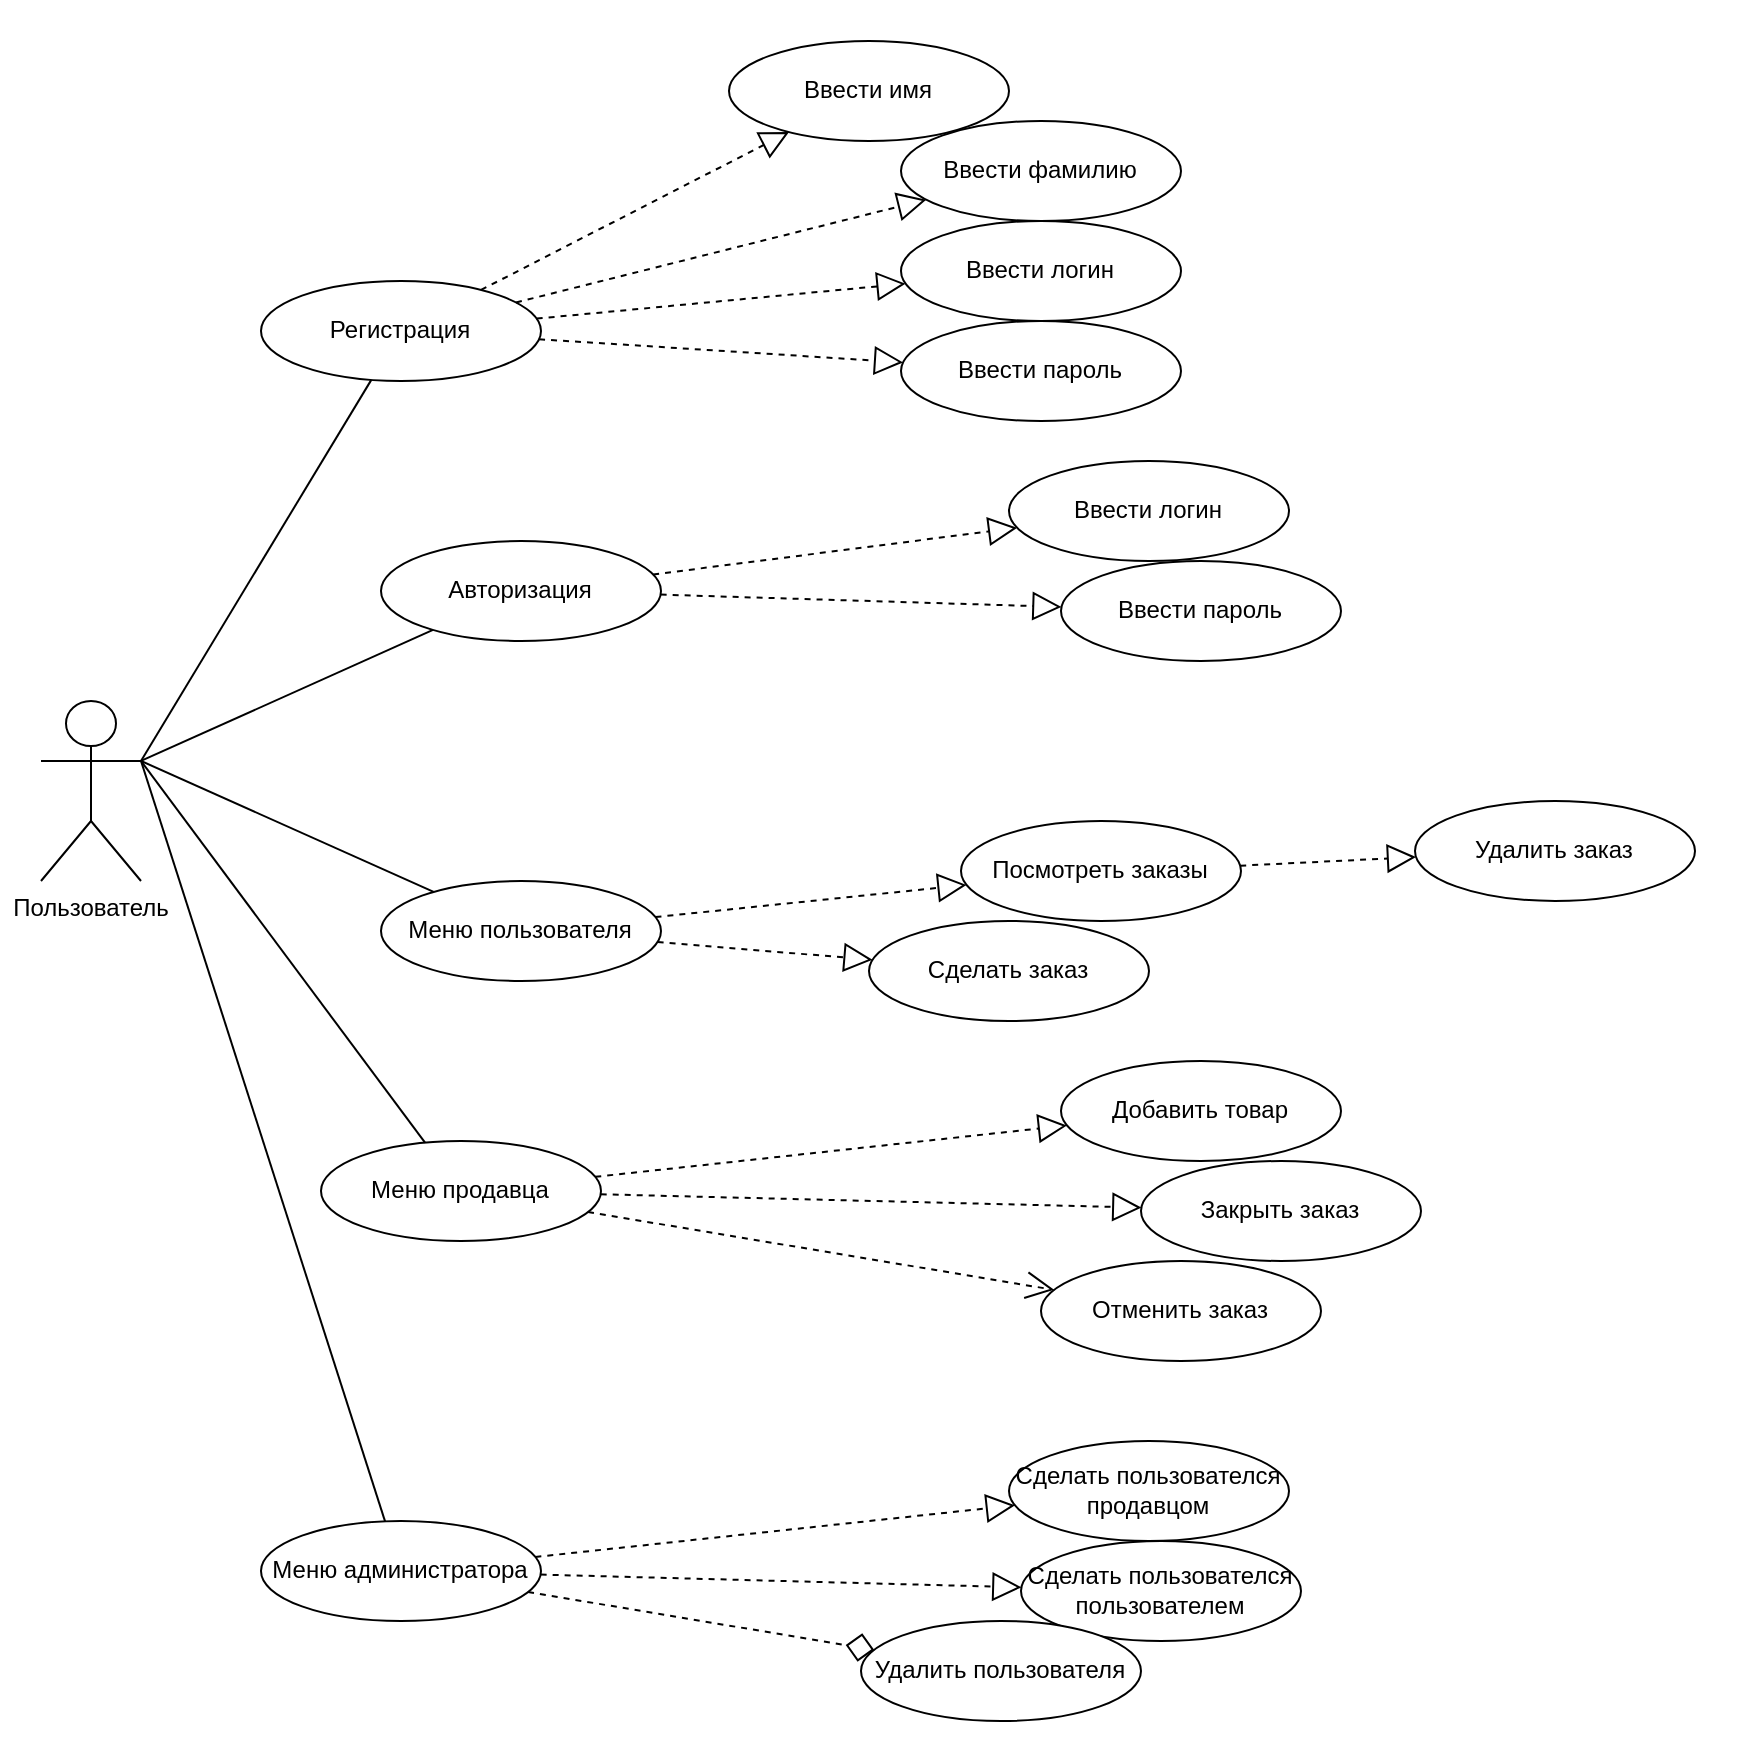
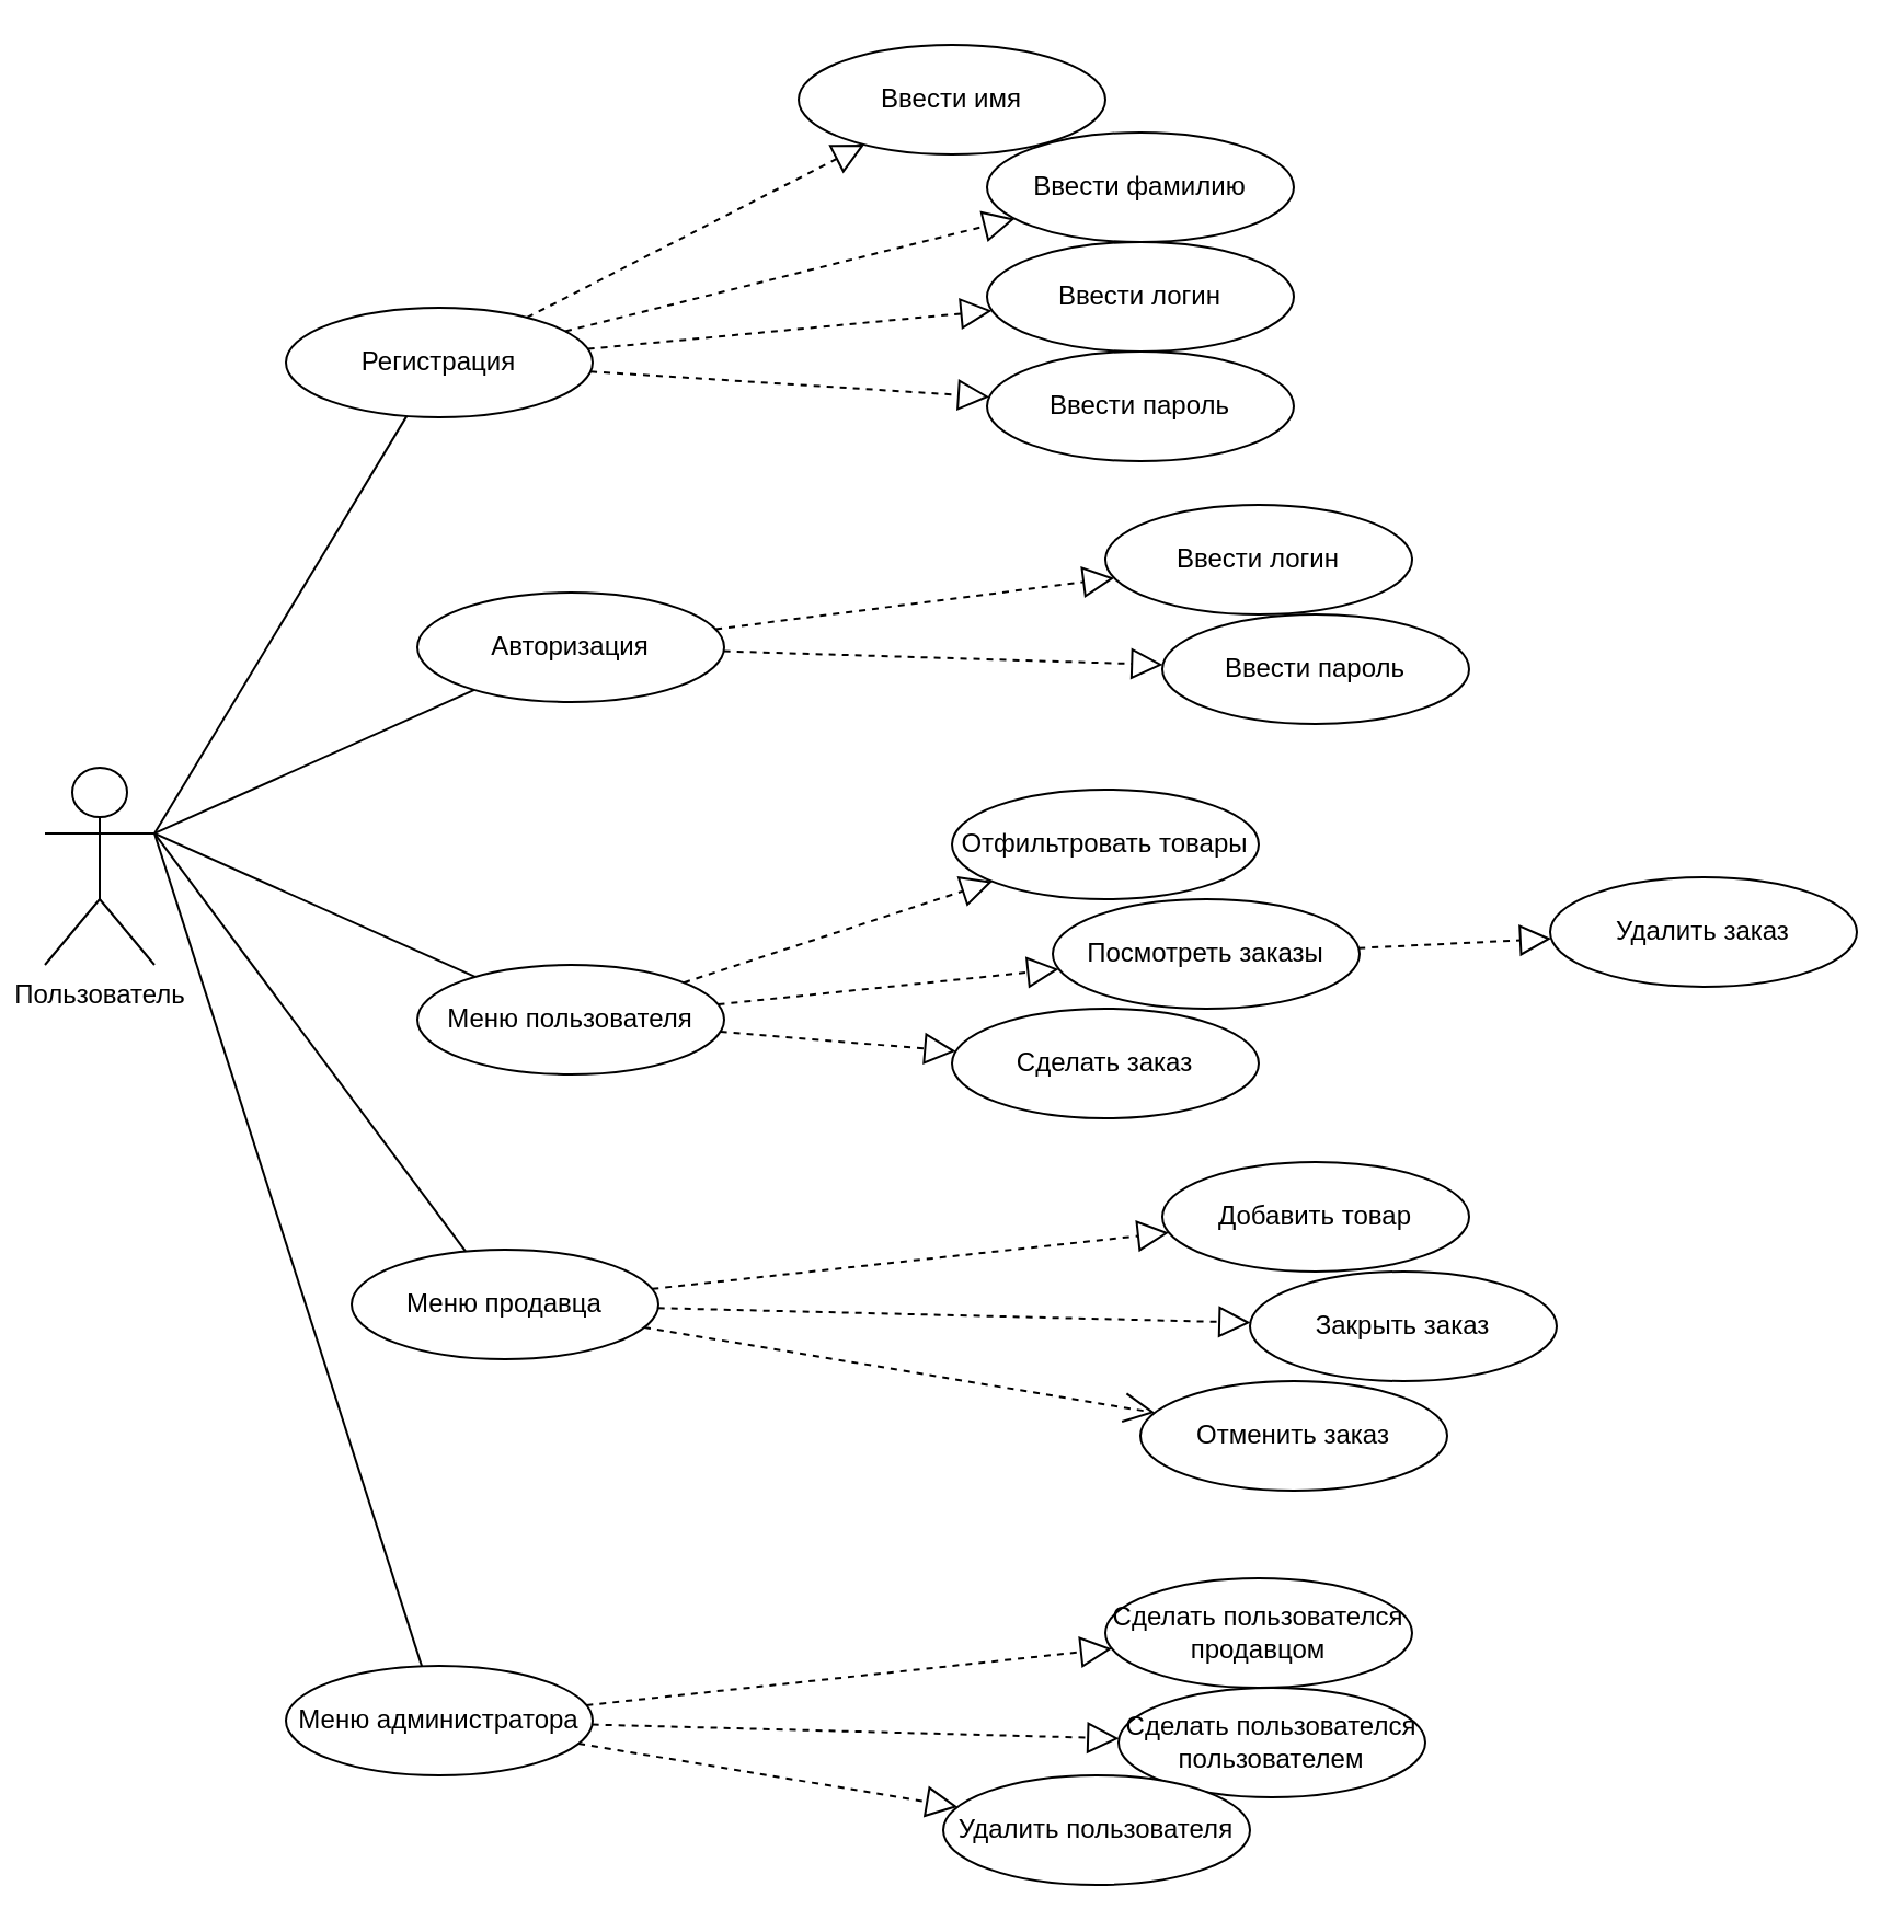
+ <mxCell id="19" value="Отфильтровать товары" style="ellipse;whiteSpace=wrap;html=1;" vertex="1" parent="1"><mxGeometry x="434" y="360" width="140" height="50" as="geometry" /></mxCell>
+ <mxCell id="31" value="" style="endArrow=block;dashed=1;endFill=0;endSize=12;html=1;rounded=0;" edge="1" parent="1" source="6" target="19"><mxGeometry width="160" relative="1" as="geometry"><mxPoint x="340" y="305" as="sourcePoint" /><mxPoint x="540" y="305" as="targetPoint" /></mxGeometry></mxCell>
- <mxCell id="40" value="" style="endArrow=diamond;dashed=1;endFill=0;endSize=12;html=1;rounded=0;" edge="1" parent="1" source="7" target="28"><mxGeometry width="160" relative="1" as="geometry"><mxPoint x="279.818" y="796.802" as="sourcePoint" /><mxPoint x="520.189" y="803.163" as="targetPoint" /></mxGeometry></mxCell>
+ <mxCell id="40" value="" style="endArrow=block;dashed=1;endFill=0;endSize=12;html=1;rounded=0;" edge="1" parent="1" source="7" target="28"><mxGeometry width="160" relative="1" as="geometry"><mxPoint x="279.818" y="796.802" as="sourcePoint" /><mxPoint x="520.189" y="803.163" as="targetPoint" /></mxGeometry></mxCell>
